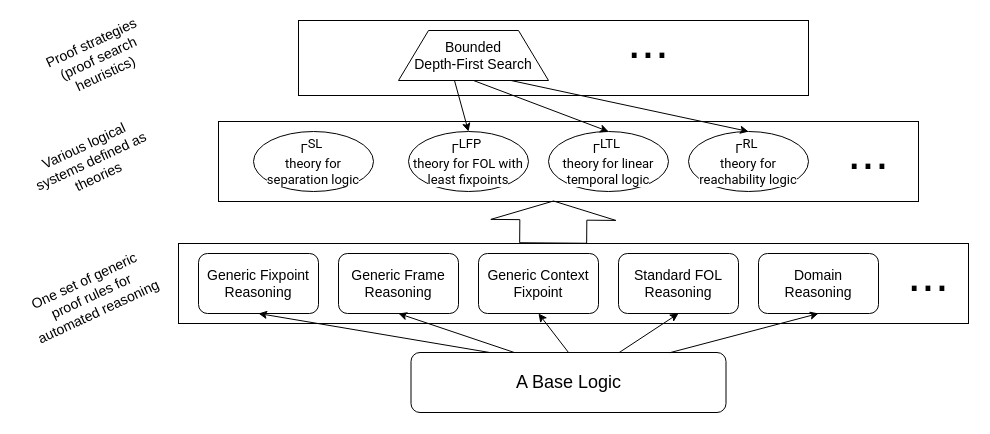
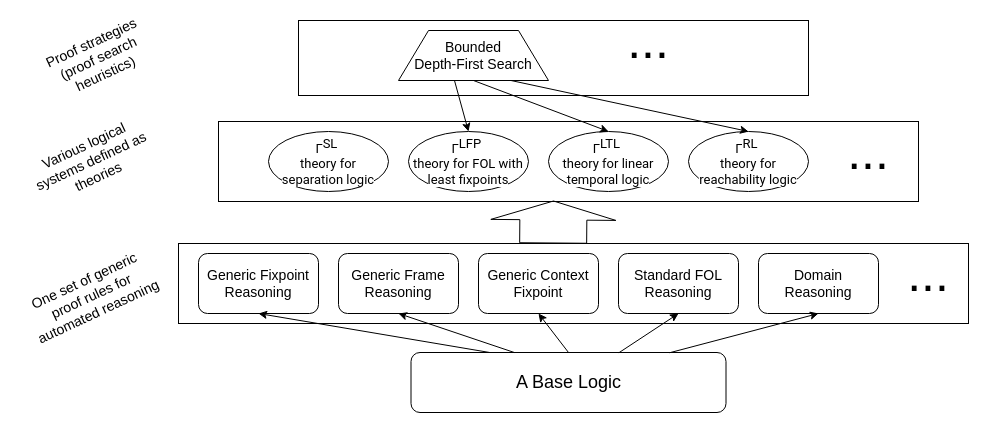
- <mxCell id="13" value="&lt;span style=&quot;font-family: roboto, arial, sans-serif; font-size: 13px; text-align: left; white-space: normal; background-color: rgb(255, 255, 255);&quot;&gt;Γ&lt;sup style=&quot;font-size: 13px;&quot;&gt;SL&lt;/sup&gt;&amp;nbsp;&lt;br style=&quot;font-size: 13px;&quot;&gt;theory for separation logic&lt;br style=&quot;font-size: 13px;&quot;&gt;&lt;/span&gt;" style="ellipse;whiteSpace=wrap;html=1;fontSize=13;fontColor=#000000;" parent="11" vertex="1"><mxGeometry x="35" y="10" width="120" height="60" as="geometry" /></mxCell>
+ <mxCell id="13" value="&lt;span style=&quot;font-family: roboto, arial, sans-serif; font-size: 13px; text-align: left; white-space: normal; background-color: rgb(255, 255, 255);&quot;&gt;Γ&lt;sup style=&quot;font-size: 13px;&quot;&gt;SL&lt;/sup&gt;&amp;nbsp;&lt;br style=&quot;font-size: 13px;&quot;&gt;theory for separation logic&lt;br style=&quot;font-size: 13px;&quot;&gt;&lt;/span&gt;" style="ellipse;whiteSpace=wrap;html=1;fontSize=13;fontColor=#000000;" parent="11" vertex="1"><mxGeometry x="50" y="10" width="120" height="60" as="geometry" /></mxCell>
